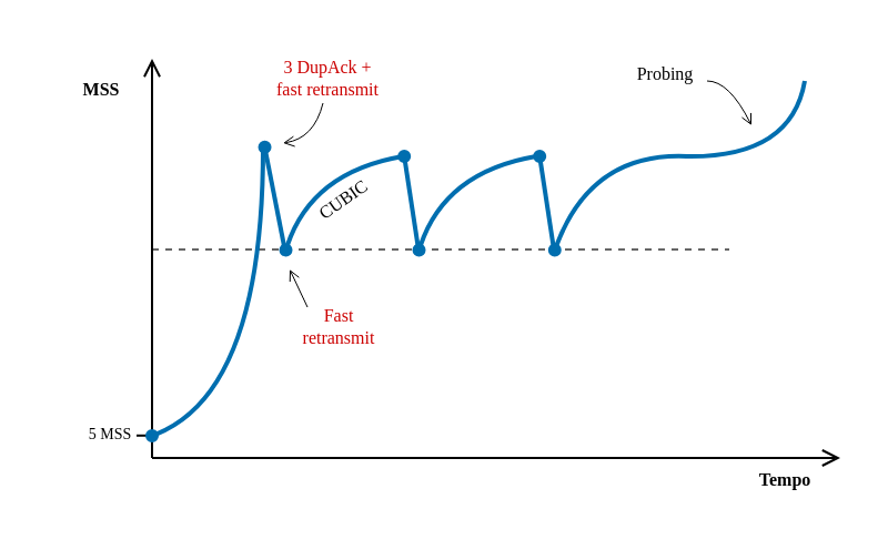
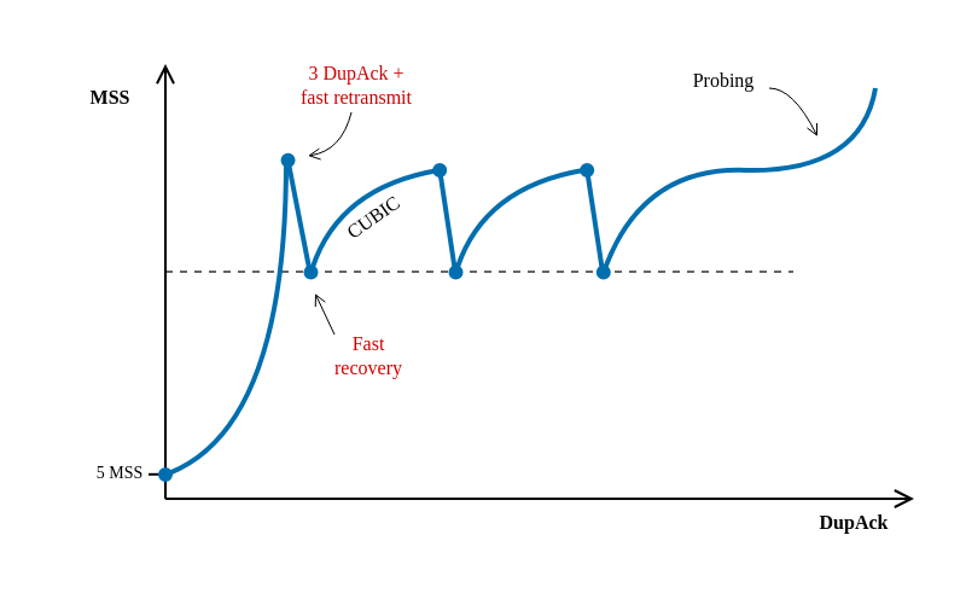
- <mxCell id="20" value="&lt;div&gt;Fast&lt;/div&gt;&lt;div&gt;retransmit&lt;/div&gt;" style="text;html=1;align=center;verticalAlign=middle;resizable=0;points=[];autosize=1;strokeColor=none;fillColor=none;fontSize=8;fontColor=#CC0000;fontFamily=Bahnschrift;" vertex="1" parent="1"><mxGeometry x="127" y="132" width="50" height="30" as="geometry" /></mxCell>
+ <mxCell id="20" value="&lt;div&gt;Fast&lt;/div&gt;&lt;div&gt;recovery&lt;/div&gt;" style="text;html=1;align=center;verticalAlign=middle;resizable=0;points=[];autosize=1;strokeColor=none;fillColor=none;fontSize=8;fontColor=#CC0000;fontFamily=Bahnschrift;" vertex="1" parent="1"><mxGeometry x="127" y="132" width="50" height="30" as="geometry" /></mxCell>
- <mxCell id="8" value="Tempo" style="text;html=1;align=center;verticalAlign=middle;resizable=0;points=[];autosize=1;strokeColor=none;fillColor=none;fontSize=8;fontFamily=Bahnschrift;fontColor=#000000;fontStyle=1" parent="1" vertex="1"><mxGeometry x="328" y="206" width="50" height="20" as="geometry" /></mxCell>
+ <mxCell id="8" value="DupAck" style="text;html=1;align=center;verticalAlign=middle;resizable=0;points=[];autosize=1;strokeColor=none;fillColor=none;fontSize=8;fontFamily=Bahnschrift;fontColor=#000000;fontStyle=1" parent="1" vertex="1"><mxGeometry x="328" y="206" width="50" height="20" as="geometry" /></mxCell>
